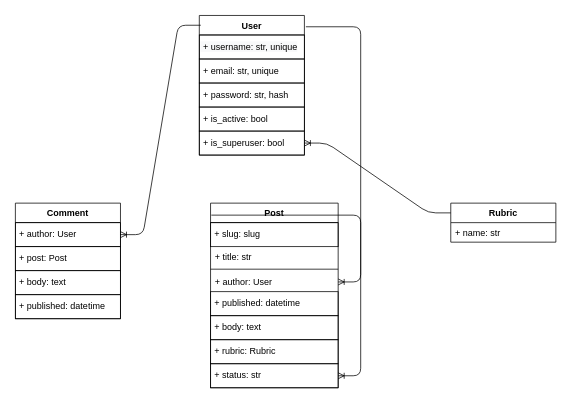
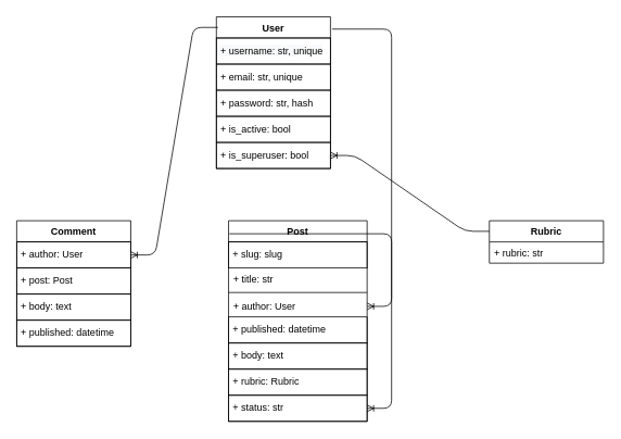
- <mxCell id="12" value="+ name: str" style="text;strokeColor=none;fillColor=none;align=left;verticalAlign=top;spacingLeft=4;spacingRight=4;overflow=hidden;rotatable=0;points=[[0,0.5],[1,0.5]];portConstraint=eastwest;" parent="11" vertex="1"><mxGeometry y="26" width="140" height="26" as="geometry" /></mxCell>
+ <mxCell id="12" value="+ rubric: str" style="text;strokeColor=none;fillColor=none;align=left;verticalAlign=top;spacingLeft=4;spacingRight=4;overflow=hidden;rotatable=0;points=[[0,0.5],[1,0.5]];portConstraint=eastwest;" parent="11" vertex="1"><mxGeometry y="26" width="140" height="26" as="geometry" /></mxCell>
